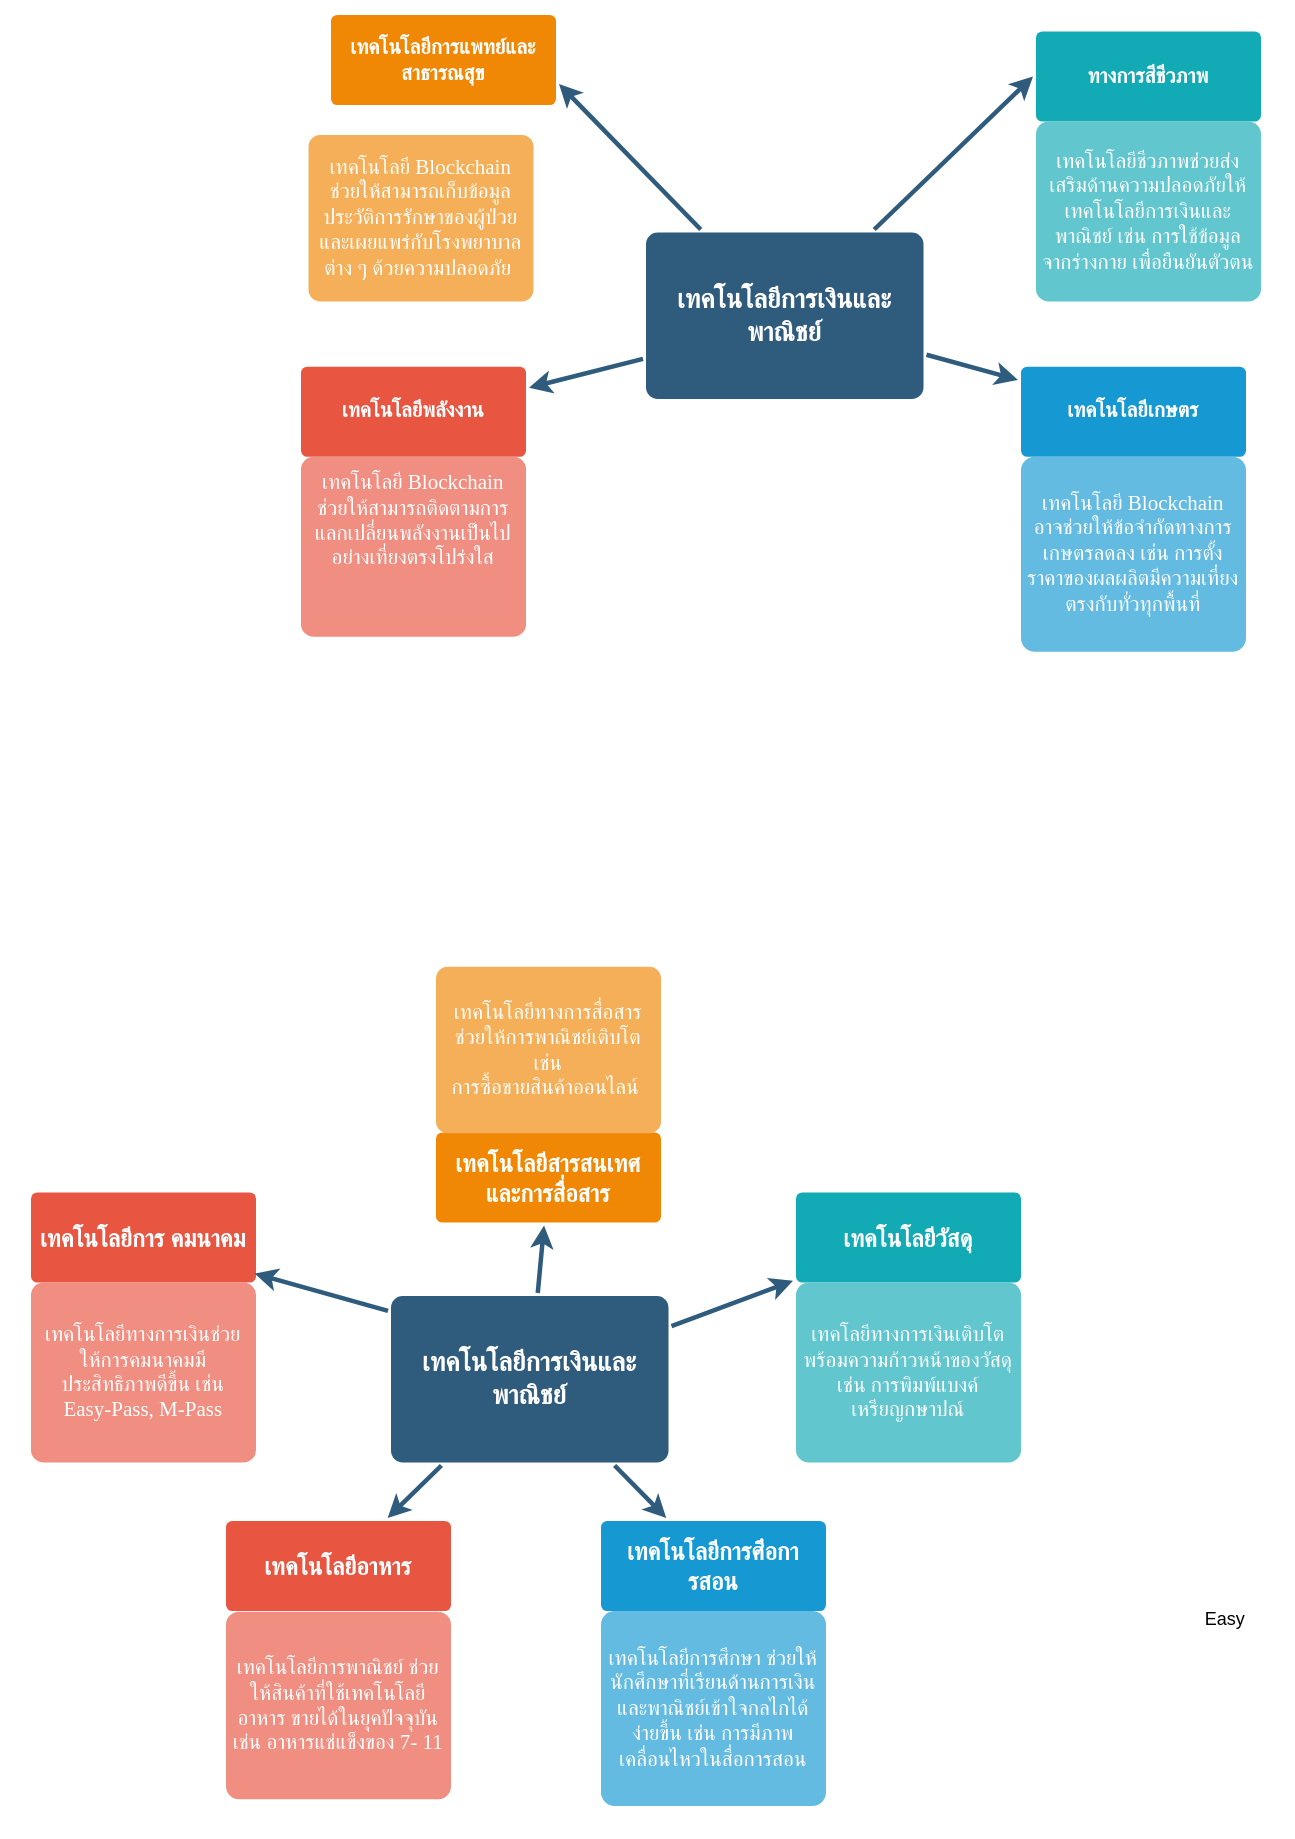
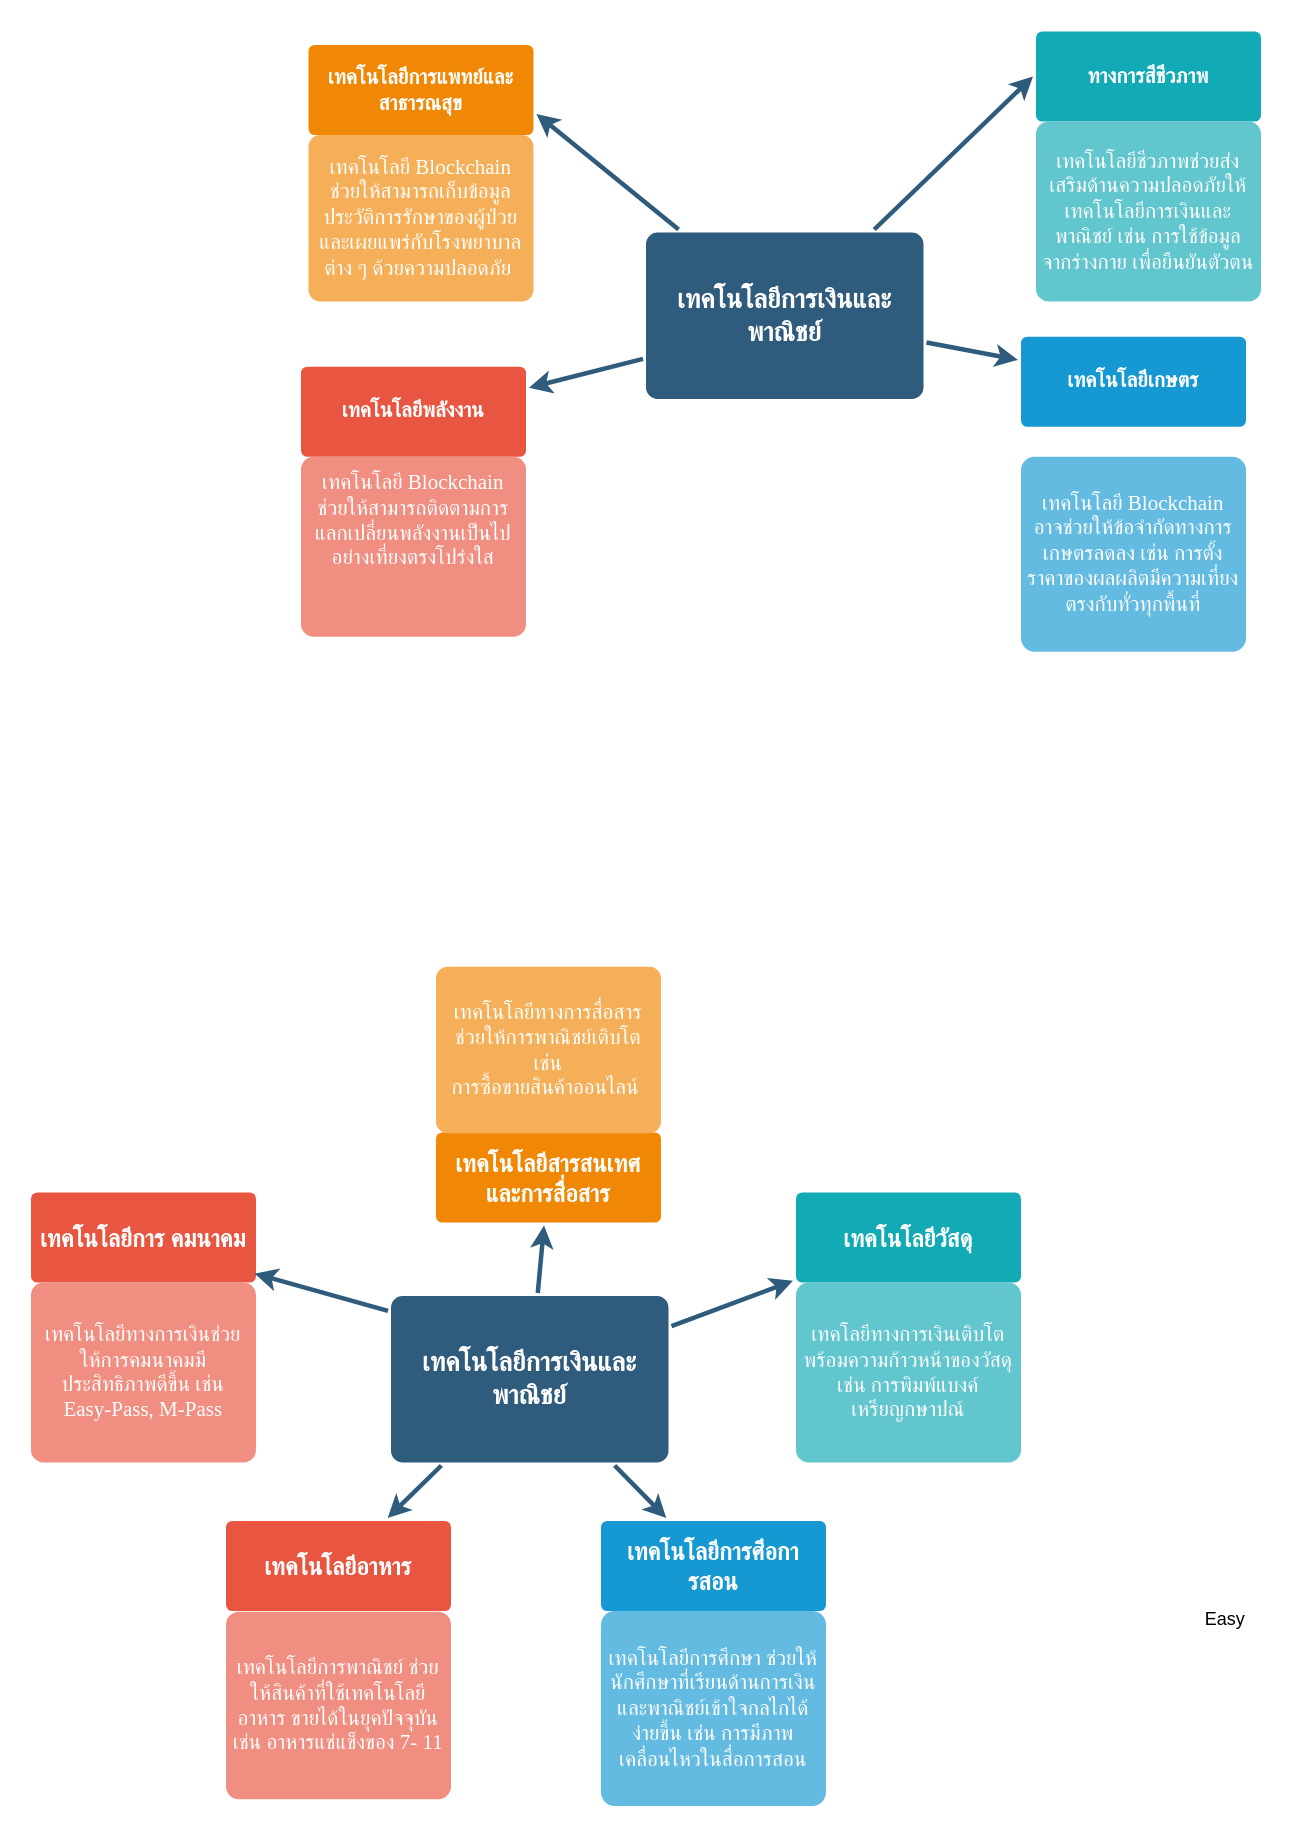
- <mxCell id="24" value="&lt;p&gt;&lt;span&gt;เทคโนโลยีการแพทย์และสาธารณสุข&lt;/span&gt;&lt;/p&gt;" style="rounded=1;whiteSpace=wrap;html=1;shadow=0;labelBackgroundColor=none;strokeColor=none;strokeWidth=3;fillColor=#F08705;fontFamily=kanit;fontSize=14;fontColor=#FFFFFF;align=center;spacing=5;fontStyle=1;arcSize=7;perimeterSpacing=2;" vertex="1" parent="1"><mxGeometry x="220" y="9.5" width="150" height="60" as="geometry" /></mxCell>
+ <mxCell id="24" value="&lt;p&gt;&lt;span&gt;เทคโนโลยีการแพทย์และสาธารณสุข&lt;/span&gt;&lt;/p&gt;" style="rounded=1;whiteSpace=wrap;html=1;shadow=0;labelBackgroundColor=none;strokeColor=none;strokeWidth=3;fillColor=#F08705;fontFamily=kanit;fontSize=14;fontColor=#FFFFFF;align=center;spacing=5;fontStyle=1;arcSize=7;perimeterSpacing=2;" vertex="1" parent="1"><mxGeometry x="205" y="29.5" width="150" height="60" as="geometry" /></mxCell>
- <mxCell id="22" value="&lt;p&gt;&lt;span&gt;เทคโนโลยีเกษตร&lt;/span&gt;&lt;/p&gt;" style="rounded=1;whiteSpace=wrap;html=1;shadow=0;labelBackgroundColor=none;strokeColor=none;strokeWidth=3;fillColor=#1699d3;fontFamily=kanit;fontSize=14;fontColor=#FFFFFF;align=center;spacing=5;fontStyle=1;arcSize=7;perimeterSpacing=2;" vertex="1" parent="1"><mxGeometry x="680" y="244" width="150" height="60" as="geometry" /></mxCell>
+ <mxCell id="22" value="&lt;p&gt;&lt;span&gt;เทคโนโลยีเกษตร&lt;/span&gt;&lt;/p&gt;" style="rounded=1;whiteSpace=wrap;html=1;shadow=0;labelBackgroundColor=none;strokeColor=none;strokeWidth=3;fillColor=#1699d3;fontFamily=kanit;fontSize=14;fontColor=#FFFFFF;align=center;spacing=5;fontStyle=1;arcSize=7;perimeterSpacing=2;" vertex="1" parent="1"><mxGeometry x="680" y="224" width="150" height="60" as="geometry" /></mxCell>
